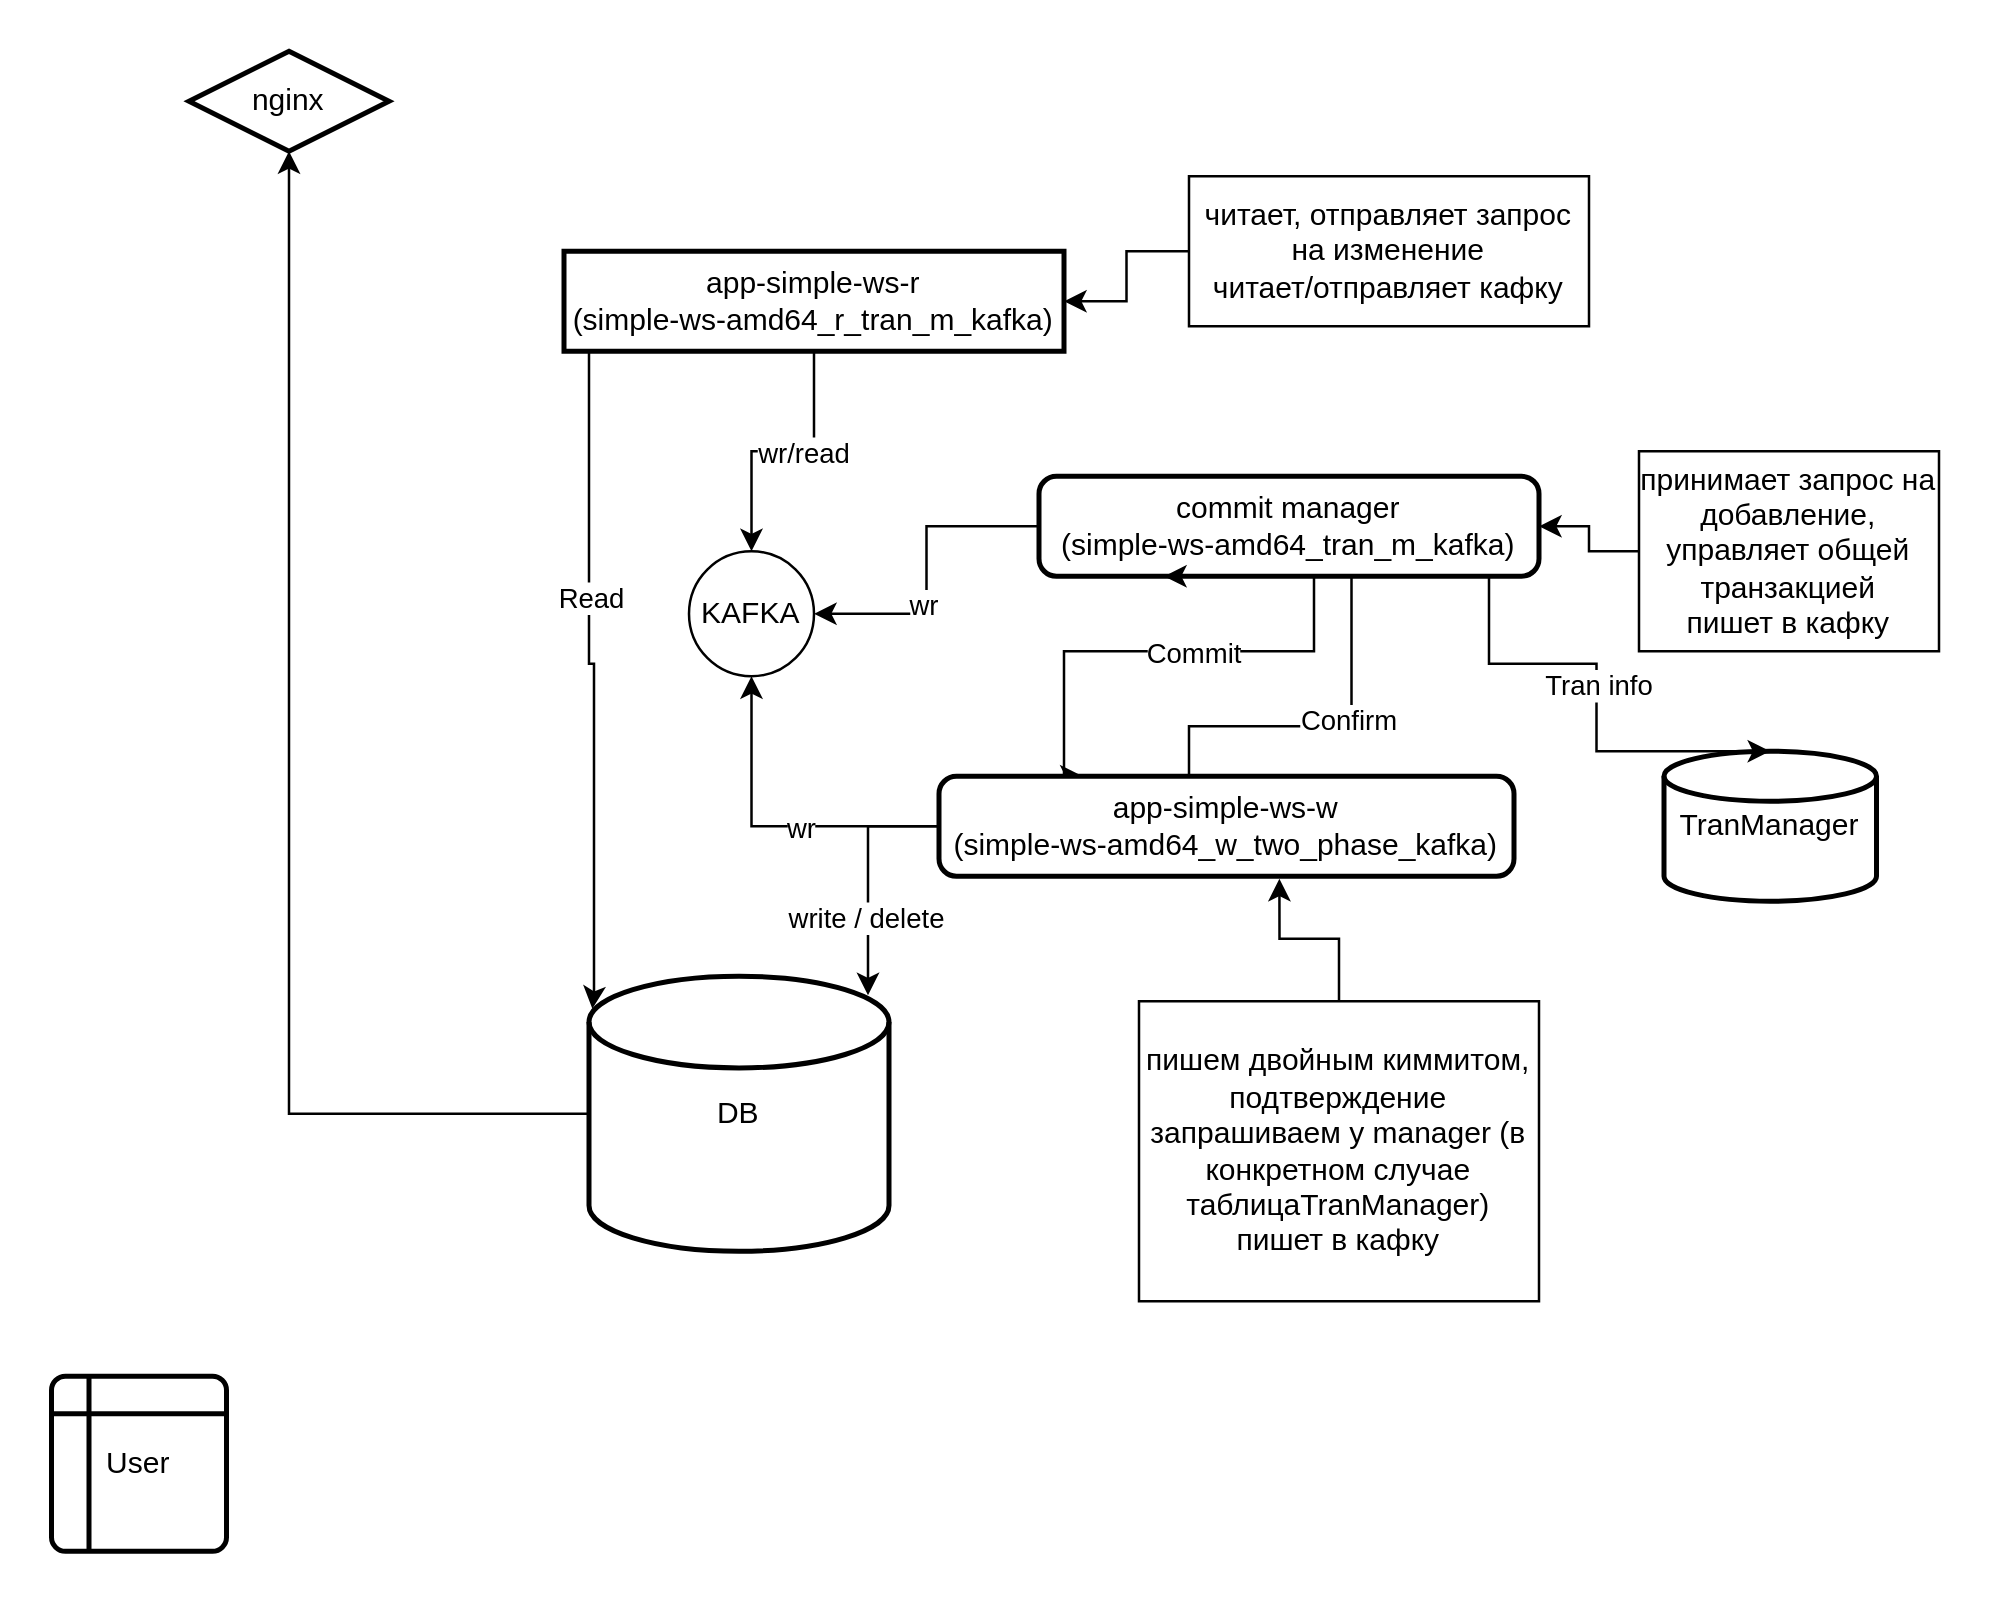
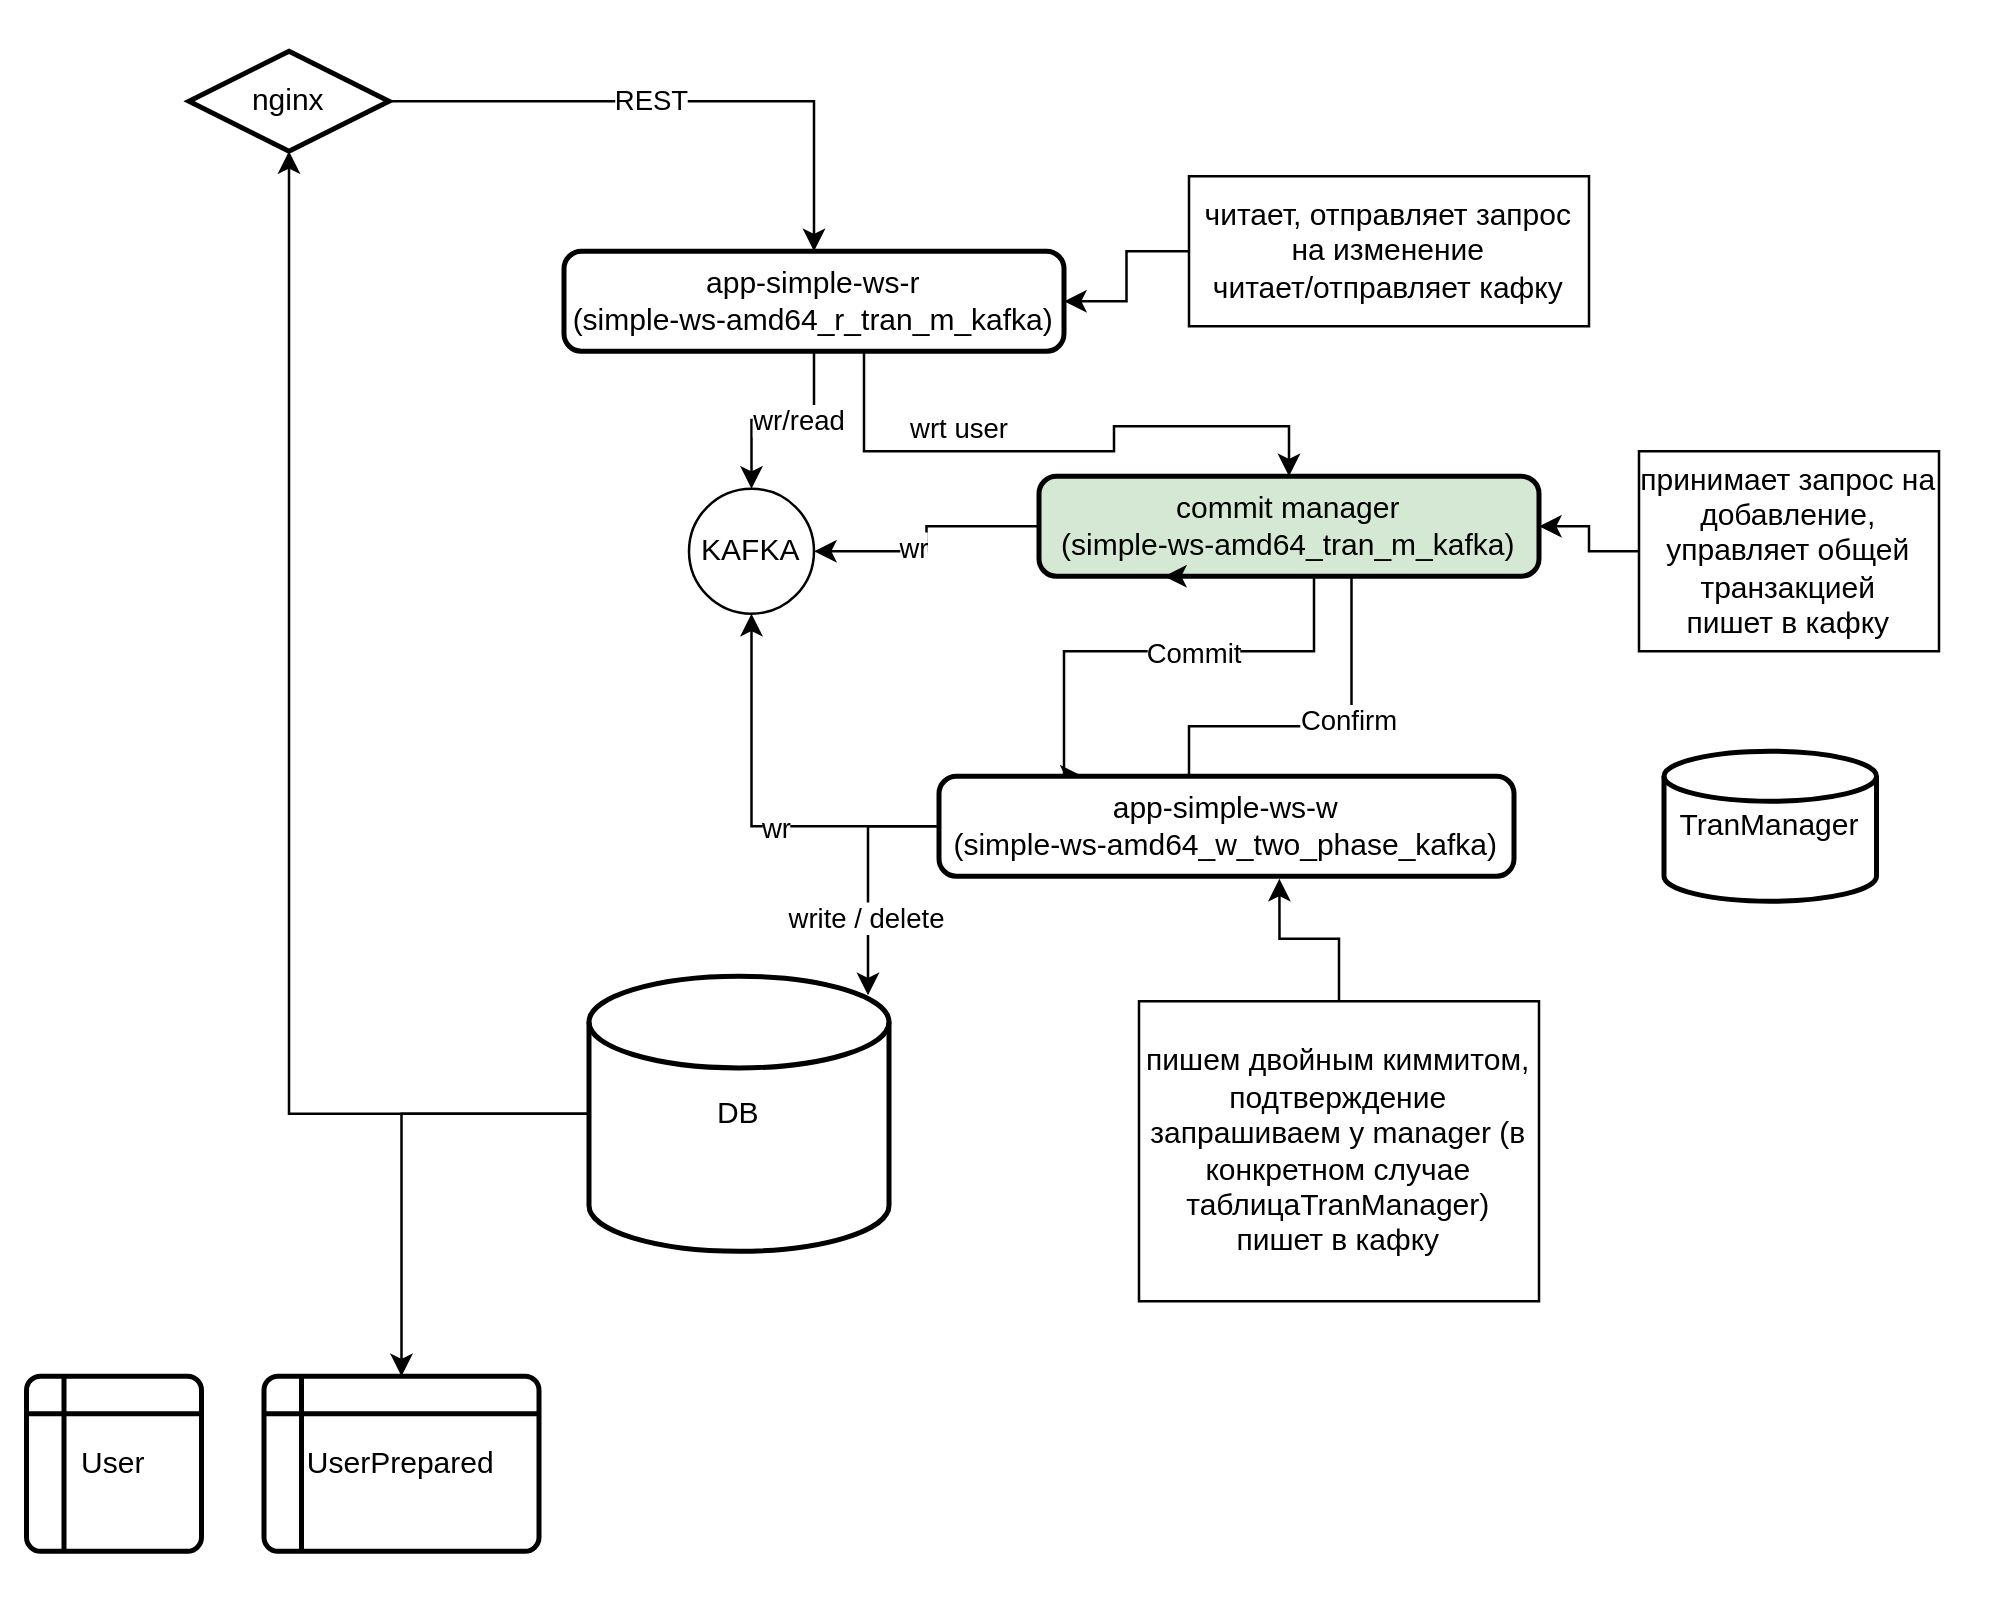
+ <mxCell id="6" style="edgeStyle=orthogonalEdgeStyle;rounded=0;orthogonalLoop=1;jettySize=auto;html=1;entryX=0.5;entryY=0;entryDx=0;entryDy=0;" parent="1" source="8" target="13" edge="1"><mxGeometry relative="1" as="geometry" /></mxCell>
+ <mxCell id="7" value="REST" style="edgeLabel;html=1;align=center;verticalAlign=middle;resizable=0;points=[];" parent="6" vertex="1" connectable="0"><mxGeometry x="-0.1" y="1" relative="1" as="geometry"><mxPoint as="offset" /></mxGeometry></mxCell>
- <mxCell id="13" value="&lt;div&gt;app-simple-ws-r&lt;br&gt;(simple-ws-amd64_r_tran_m_kafka)&lt;/div&gt;" style="whiteSpace=wrap;html=1;absoluteArcSize=1;arcSize=14;strokeWidth=2;rounded=0;" parent="1" vertex="1"><mxGeometry x="225" y="100" width="200" height="40" as="geometry" /></mxCell>
+ <mxCell id="13" value="&lt;div&gt;app-simple-ws-r&lt;br&gt;(simple-ws-amd64_r_tran_m_kafka)&lt;/div&gt;" style="rounded=1;whiteSpace=wrap;html=1;absoluteArcSize=1;arcSize=14;strokeWidth=2;" parent="1" vertex="1"><mxGeometry x="225" y="100" width="200" height="40" as="geometry" /></mxCell>
+ <mxCell id="9" style="edgeStyle=orthogonalEdgeStyle;rounded=0;orthogonalLoop=1;jettySize=auto;html=1;entryX=0.5;entryY=0;entryDx=0;entryDy=0;" parent="1" source="13" target="18" edge="1"><mxGeometry relative="1" as="geometry"><Array as="points"><mxPoint x="345" y="180" /><mxPoint x="445" y="180" /><mxPoint x="445" y="170" /><mxPoint x="515" y="170" /></Array></mxGeometry></mxCell>
+ <mxCell id="10" value="wrt user" style="edgeLabel;html=1;align=center;verticalAlign=middle;resizable=0;points=[];" parent="9" vertex="1" connectable="0"><mxGeometry x="-0.325" relative="1" as="geometry"><mxPoint x="-4" y="-10" as="offset" /></mxGeometry></mxCell>
- <mxCell id="18" value="commit manager&lt;br&gt;(simple-ws-amd64_tran_m_kafka&lt;span style=&quot;background-color: initial;&quot;&gt;)&lt;/span&gt;" style="rounded=1;whiteSpace=wrap;html=1;absoluteArcSize=1;arcSize=14;strokeWidth=2;" parent="1" vertex="1"><mxGeometry x="415" y="190" width="200" height="40" as="geometry" /></mxCell>
+ <mxCell id="18" value="commit manager&lt;br&gt;(simple-ws-amd64_tran_m_kafka&lt;span style=&quot;background-color: initial;&quot;&gt;)&lt;/span&gt;" style="rounded=1;whiteSpace=wrap;html=1;absoluteArcSize=1;arcSize=14;strokeWidth=2;fillColor=#d5e8d4;" parent="1" vertex="1"><mxGeometry x="415" y="190" width="200" height="40" as="geometry" /></mxCell>
- <mxCell id="36" value="KAFKA" style="ellipse;whiteSpace=wrap;html=1;aspect=fixed;" parent="1" vertex="1"><mxGeometry x="275" y="220" width="50" height="50" as="geometry" /></mxCell>
+ <mxCell id="36" value="KAFKA" style="ellipse;whiteSpace=wrap;html=1;aspect=fixed;" parent="1" vertex="1"><mxGeometry x="275" y="195" width="50" height="50" as="geometry" /></mxCell>
- <mxCell id="26" style="edgeStyle=orthogonalEdgeStyle;rounded=0;orthogonalLoop=1;jettySize=auto;html=1;entryX=0.5;entryY=0;entryDx=0;entryDy=0;entryPerimeter=0;" parent="1" source="18" target="5" edge="1"><mxGeometry relative="1" as="geometry"><Array as="points"><mxPoint x="595" y="265" /><mxPoint x="638" y="265" /></Array></mxGeometry></mxCell>
- <mxCell id="27" value="Tran info" style="edgeLabel;html=1;align=center;verticalAlign=middle;resizable=0;points=[];" parent="26" vertex="1" connectable="0"><mxGeometry x="-0.057" relative="1" as="geometry"><mxPoint as="offset" /></mxGeometry></mxCell>
- <mxCell id="37" style="edgeStyle=orthogonalEdgeStyle;rounded=0;orthogonalLoop=1;jettySize=auto;html=1;entryX=0.011;entryY=0.118;entryDx=0;entryDy=0;entryPerimeter=0;" parent="1" source="13" target="4" edge="1"><mxGeometry relative="1" as="geometry"><Array as="points"><mxPoint x="235" y="265" /><mxPoint x="237" y="265" /><mxPoint x="237" y="396" /><mxPoint x="236" y="396" /></Array></mxGeometry></mxCell>
- <mxCell id="38" value="Read" style="edgeLabel;html=1;align=center;verticalAlign=middle;resizable=0;points=[];" parent="37" vertex="1" connectable="0"><mxGeometry x="-0.264" relative="1" as="geometry"><mxPoint as="offset" /></mxGeometry></mxCell>
+ <mxCell id="3" style="edgeStyle=orthogonalEdgeStyle;rounded=0;orthogonalLoop=1;jettySize=auto;html=1;entryX=0.5;entryY=0;entryDx=0;entryDy=0;" parent="1" source="4" target="28" edge="1"><mxGeometry relative="1" as="geometry"><mxPoint x="135" y="620" as="targetPoint" /></mxGeometry></mxCell>
- <mxCell id="29" value="User" style="shape=internalStorage;whiteSpace=wrap;html=1;dx=15;dy=15;rounded=1;arcSize=8;strokeWidth=2;" parent="1" vertex="1"><mxGeometry x="20" y="550" width="70" height="70" as="geometry" /></mxCell>
+ <mxCell id="29" value="User" style="shape=internalStorage;whiteSpace=wrap;html=1;dx=15;dy=15;rounded=1;arcSize=8;strokeWidth=2;" parent="1" vertex="1"><mxGeometry x="10" y="550" width="70" height="70" as="geometry" /></mxCell>
+ <mxCell id="28" value="UserPrepared" style="shape=internalStorage;whiteSpace=wrap;html=1;dx=15;dy=15;rounded=1;arcSize=8;strokeWidth=2;" parent="1" vertex="1"><mxGeometry x="105" y="550" width="110" height="70" as="geometry" /></mxCell>
